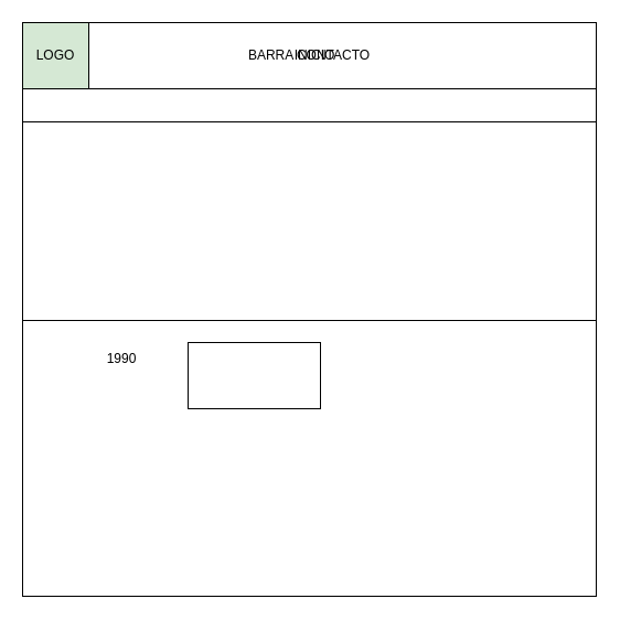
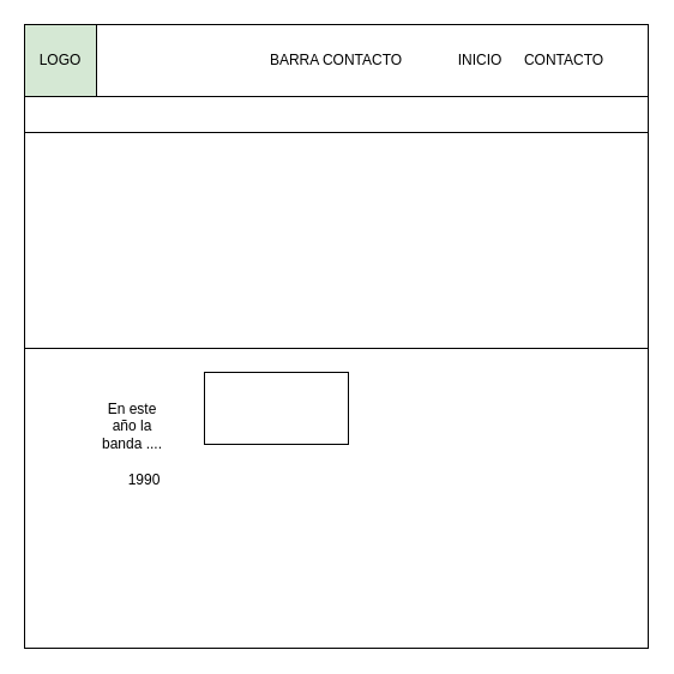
- <mxCell id="5" value="INICIO" style="text;html=1;strokeColor=none;fillColor=none;align=center;verticalAlign=middle;whiteSpace=wrap;rounded=0;" vertex="1" parent="1"><mxGeometry x="255" y="35" width="60" height="30" as="geometry" /></mxCell>
+ <mxCell id="5" value="INICIO" style="text;html=1;strokeColor=none;fillColor=none;align=center;verticalAlign=middle;whiteSpace=wrap;rounded=0;" vertex="1" parent="1"><mxGeometry x="370" y="35" width="60" height="30" as="geometry" /></mxCell>
+ <mxCell id="6" value="CONTACTO" style="text;html=1;strokeColor=none;fillColor=none;align=center;verticalAlign=middle;whiteSpace=wrap;rounded=0;" vertex="1" parent="1"><mxGeometry x="440" y="35" width="60" height="30" as="geometry" /></mxCell>
- <mxCell id="8" value="1990" style="text;html=1;strokeColor=none;fillColor=none;align=center;verticalAlign=middle;whiteSpace=wrap;rounded=0;" vertex="1" parent="1"><mxGeometry x="80" y="310" width="60" height="30" as="geometry" /></mxCell>
+ <mxCell id="8" value="1990" style="text;html=1;strokeColor=none;fillColor=none;align=center;verticalAlign=middle;whiteSpace=wrap;rounded=0;" vertex="1" parent="1"><mxGeometry x="90" y="385" width="60" height="30" as="geometry" /></mxCell>
+ <mxCell id="10" value="En este año la banda ...." style="text;html=1;strokeColor=none;fillColor=none;align=center;verticalAlign=middle;whiteSpace=wrap;rounded=0;" vertex="1" parent="1"><mxGeometry x="80" y="340" width="60" height="30" as="geometry" /></mxCell>
